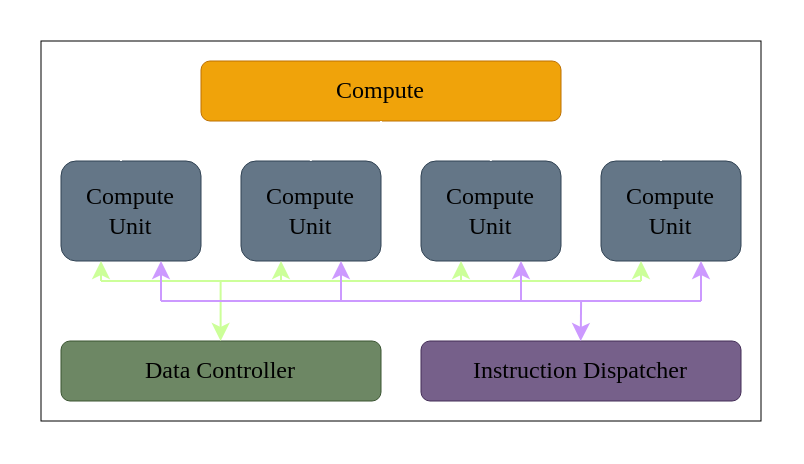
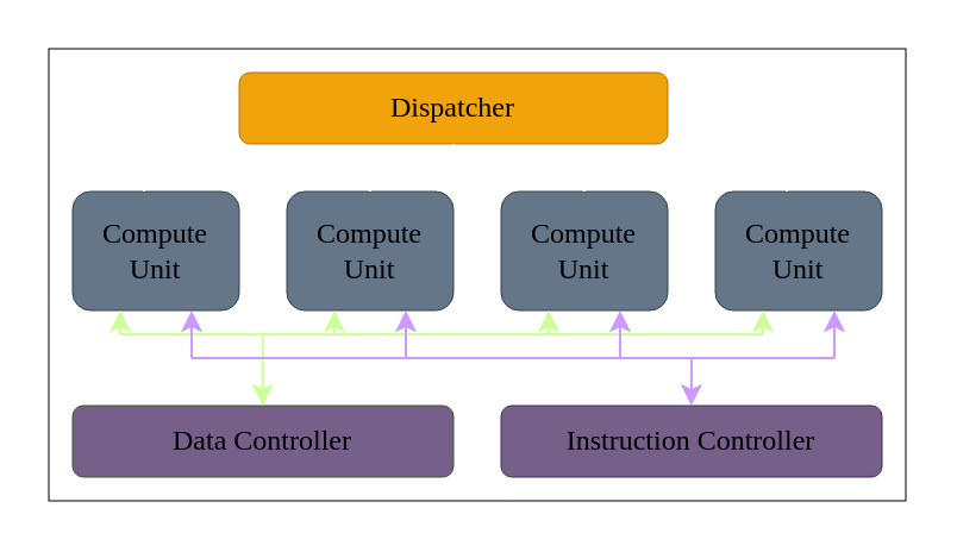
- <mxCell id="2" value="Compute" style="rounded=1;whiteSpace=wrap;html=1;fillColor=#f0a30a;strokeColor=#BD7000;fontColor=#000000;strokeWidth=0.5;fontFamily=Tahoma;" parent="1" vertex="1"><mxGeometry x="100" y="30" width="180" height="30" as="geometry" /></mxCell>
+ <mxCell id="2" value="Dispatcher" style="rounded=1;whiteSpace=wrap;html=1;fillColor=#f0a30a;strokeColor=#BD7000;fontColor=#000000;strokeWidth=0.5;fontFamily=Tahoma;" parent="1" vertex="1"><mxGeometry x="100" y="30" width="180" height="30" as="geometry" /></mxCell>
- <mxCell id="8" value="Data Controller" style="rounded=1;whiteSpace=wrap;html=1;fillColor=#6d8764;strokeColor=#3A5431;strokeWidth=0.5;fontFamily=Tahoma;fontColor=#000000;" parent="1" vertex="1"><mxGeometry x="30" y="170" width="160" height="30" as="geometry" /></mxCell>
+ <mxCell id="8" value="Data Controller" style="rounded=1;whiteSpace=wrap;html=1;fillColor=#76608a;strokeColor=#3A5431;strokeWidth=0.5;fontFamily=Tahoma;fontColor=#000000;" parent="1" vertex="1"><mxGeometry x="30" y="170" width="160" height="30" as="geometry" /></mxCell>
- <mxCell id="7" value="Instruction Dispatcher" style="rounded=1;whiteSpace=wrap;html=1;fillColor=#76608a;strokeColor=#432D57;strokeWidth=0.5;fontFamily=Tahoma;fontColor=#000000;" parent="1" vertex="1"><mxGeometry x="210" y="170" width="160" height="30" as="geometry" /></mxCell>
+ <mxCell id="7" value="Instruction Controller" style="rounded=1;whiteSpace=wrap;html=1;fillColor=#76608a;strokeColor=#432D57;strokeWidth=0.5;fontFamily=Tahoma;fontColor=#000000;" parent="1" vertex="1"><mxGeometry x="210" y="170" width="160" height="30" as="geometry" /></mxCell>
